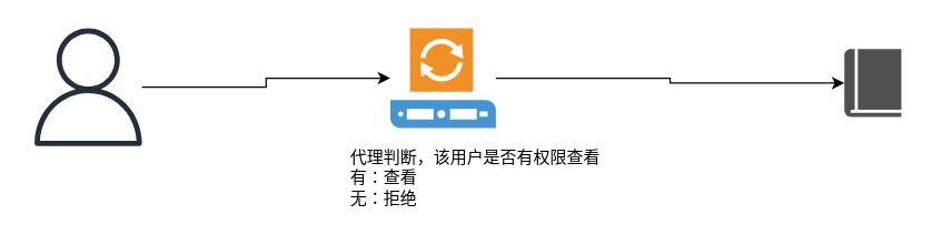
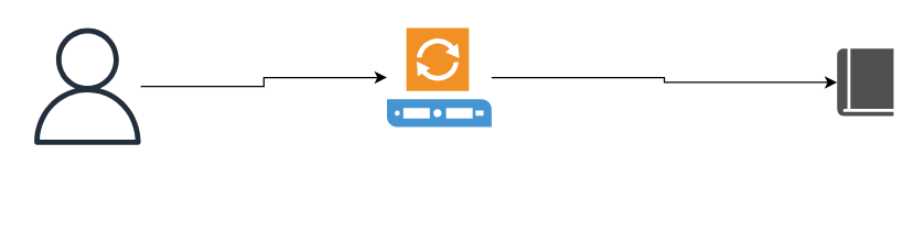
- <mxCell id="7" value="&lt;div style=&quot;text-align: left;&quot;&gt;&lt;span style=&quot;background-color: initial;&quot;&gt;代理判断，该用户是否有权限查看&lt;/span&gt;&lt;/div&gt;&lt;div style=&quot;text-align: left;&quot;&gt;&lt;span style=&quot;background-color: initial;&quot;&gt;有：查看&lt;/span&gt;&lt;/div&gt;&lt;div style=&quot;text-align: left;&quot;&gt;&lt;span style=&quot;background-color: initial;&quot;&gt;无：拒绝&lt;/span&gt;&lt;/div&gt;" style="text;html=1;align=center;verticalAlign=middle;resizable=0;points=[];autosize=1;strokeColor=none;fillColor=none;" vertex="1" parent="1"><mxGeometry x="242" y="100" width="198" height="55" as="geometry" /></mxCell>
